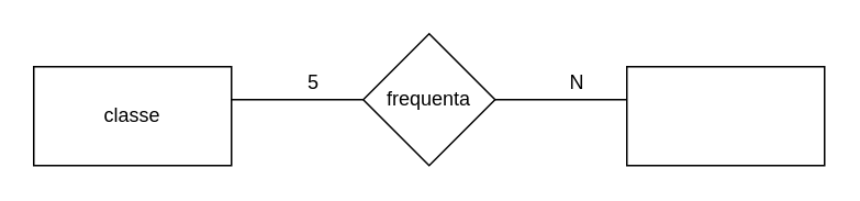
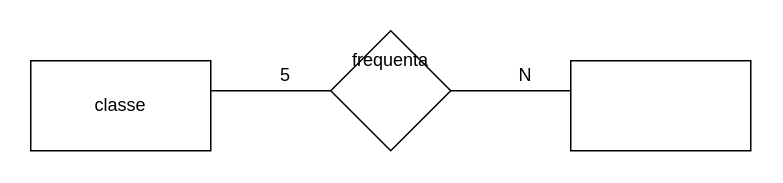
- <mxCell id="8" value="frequenta" style="text;strokeColor=none;align=center;fillColor=none;html=1;verticalAlign=middle;whiteSpace=wrap;rounded=0;" vertex="1" parent="1"><mxGeometry x="230" y="45" width="60" height="30" as="geometry" /></mxCell>
+ <mxCell id="8" value="frequenta" style="text;strokeColor=none;align=center;fillColor=none;html=1;verticalAlign=middle;whiteSpace=wrap;rounded=0;" vertex="1" parent="1"><mxGeometry x="230" y="25" width="60" height="30" as="geometry" /></mxCell>
